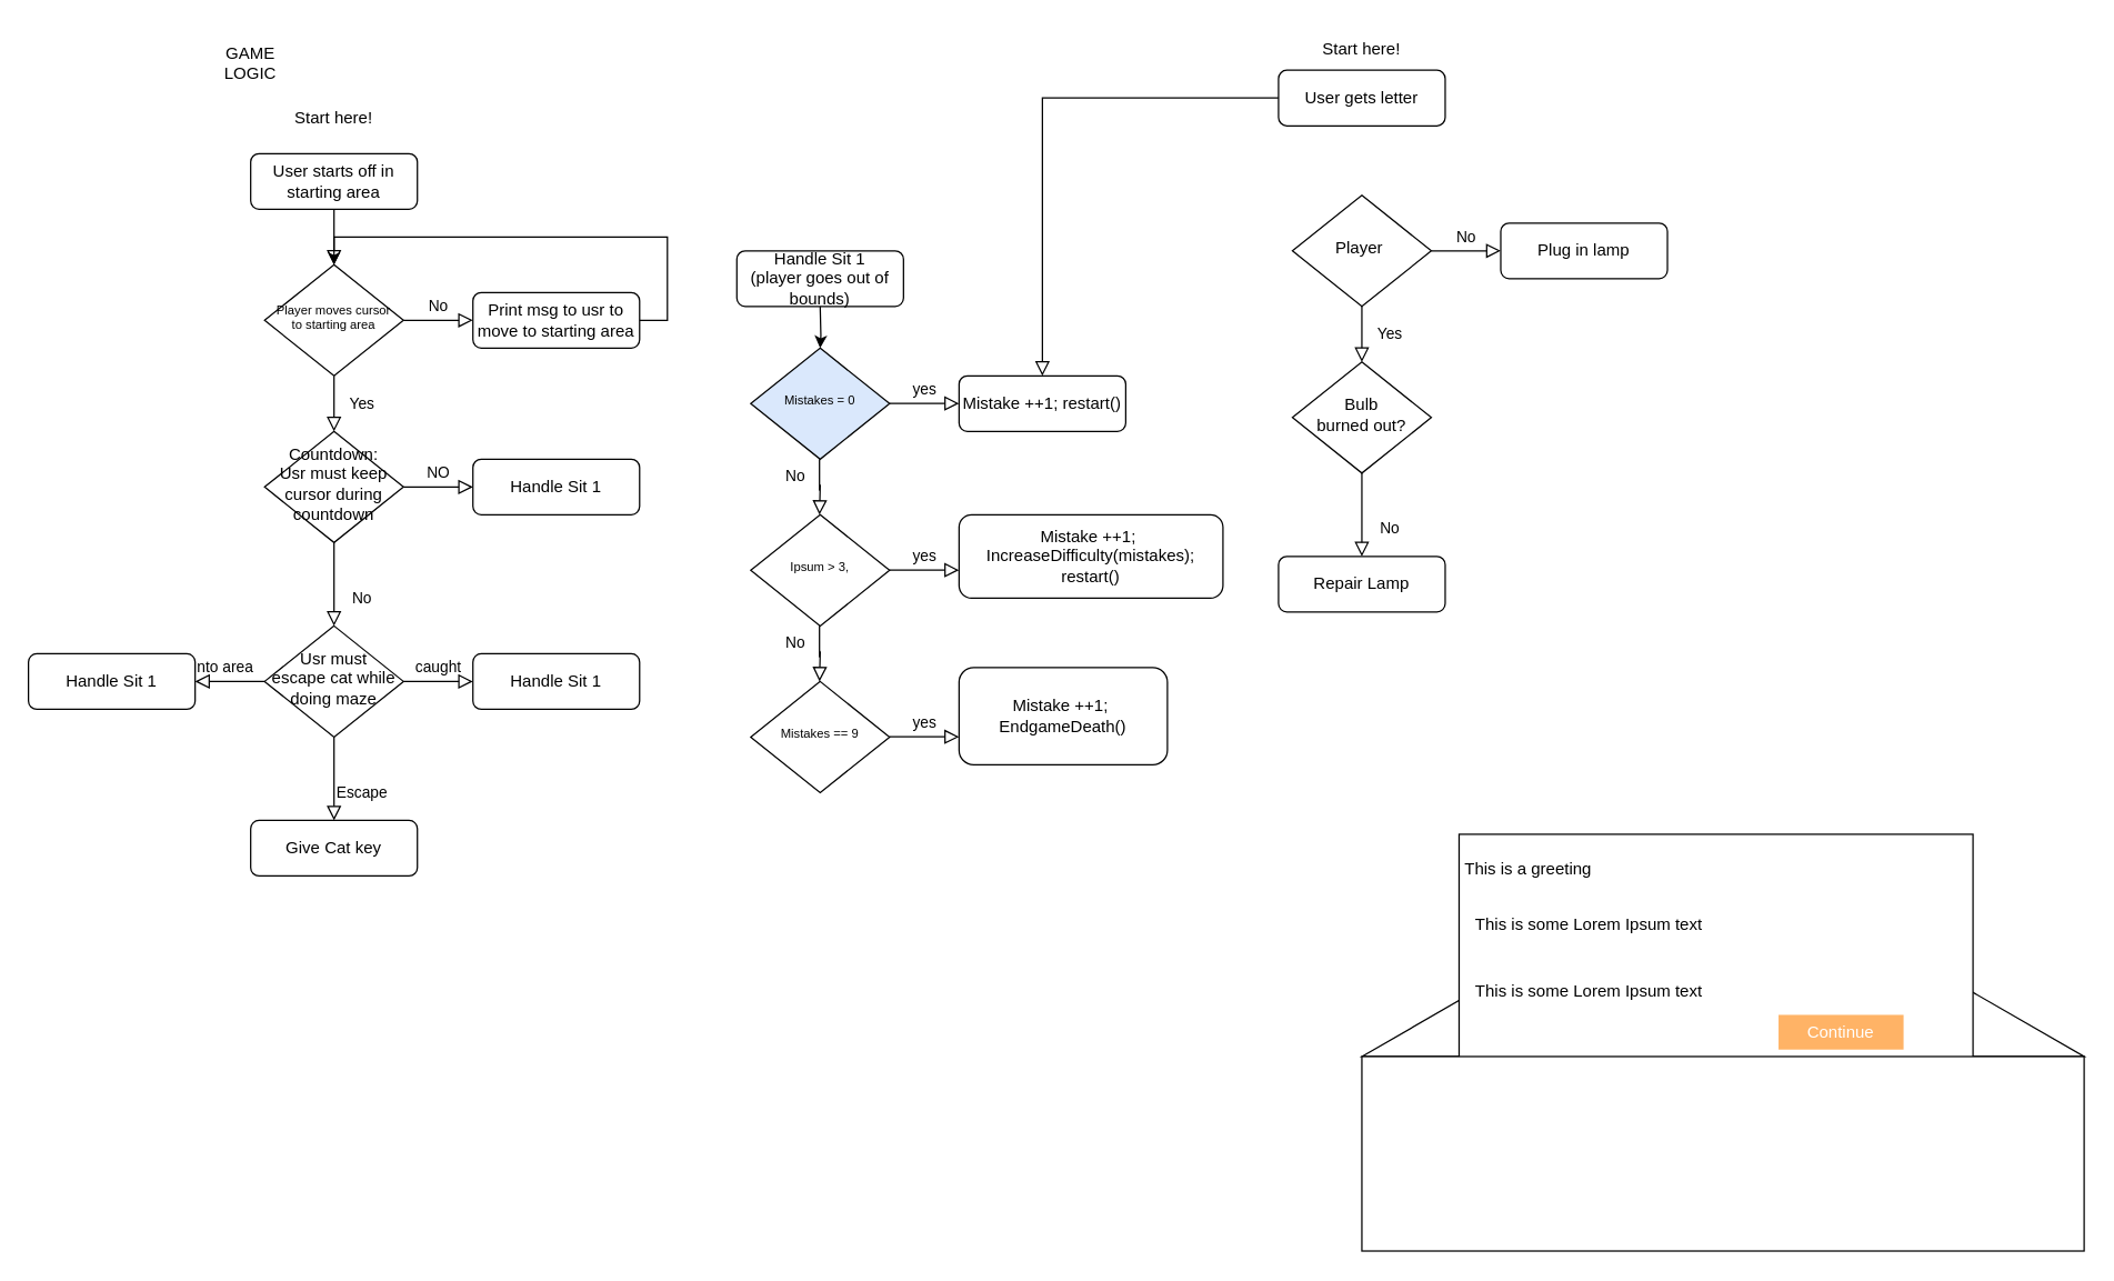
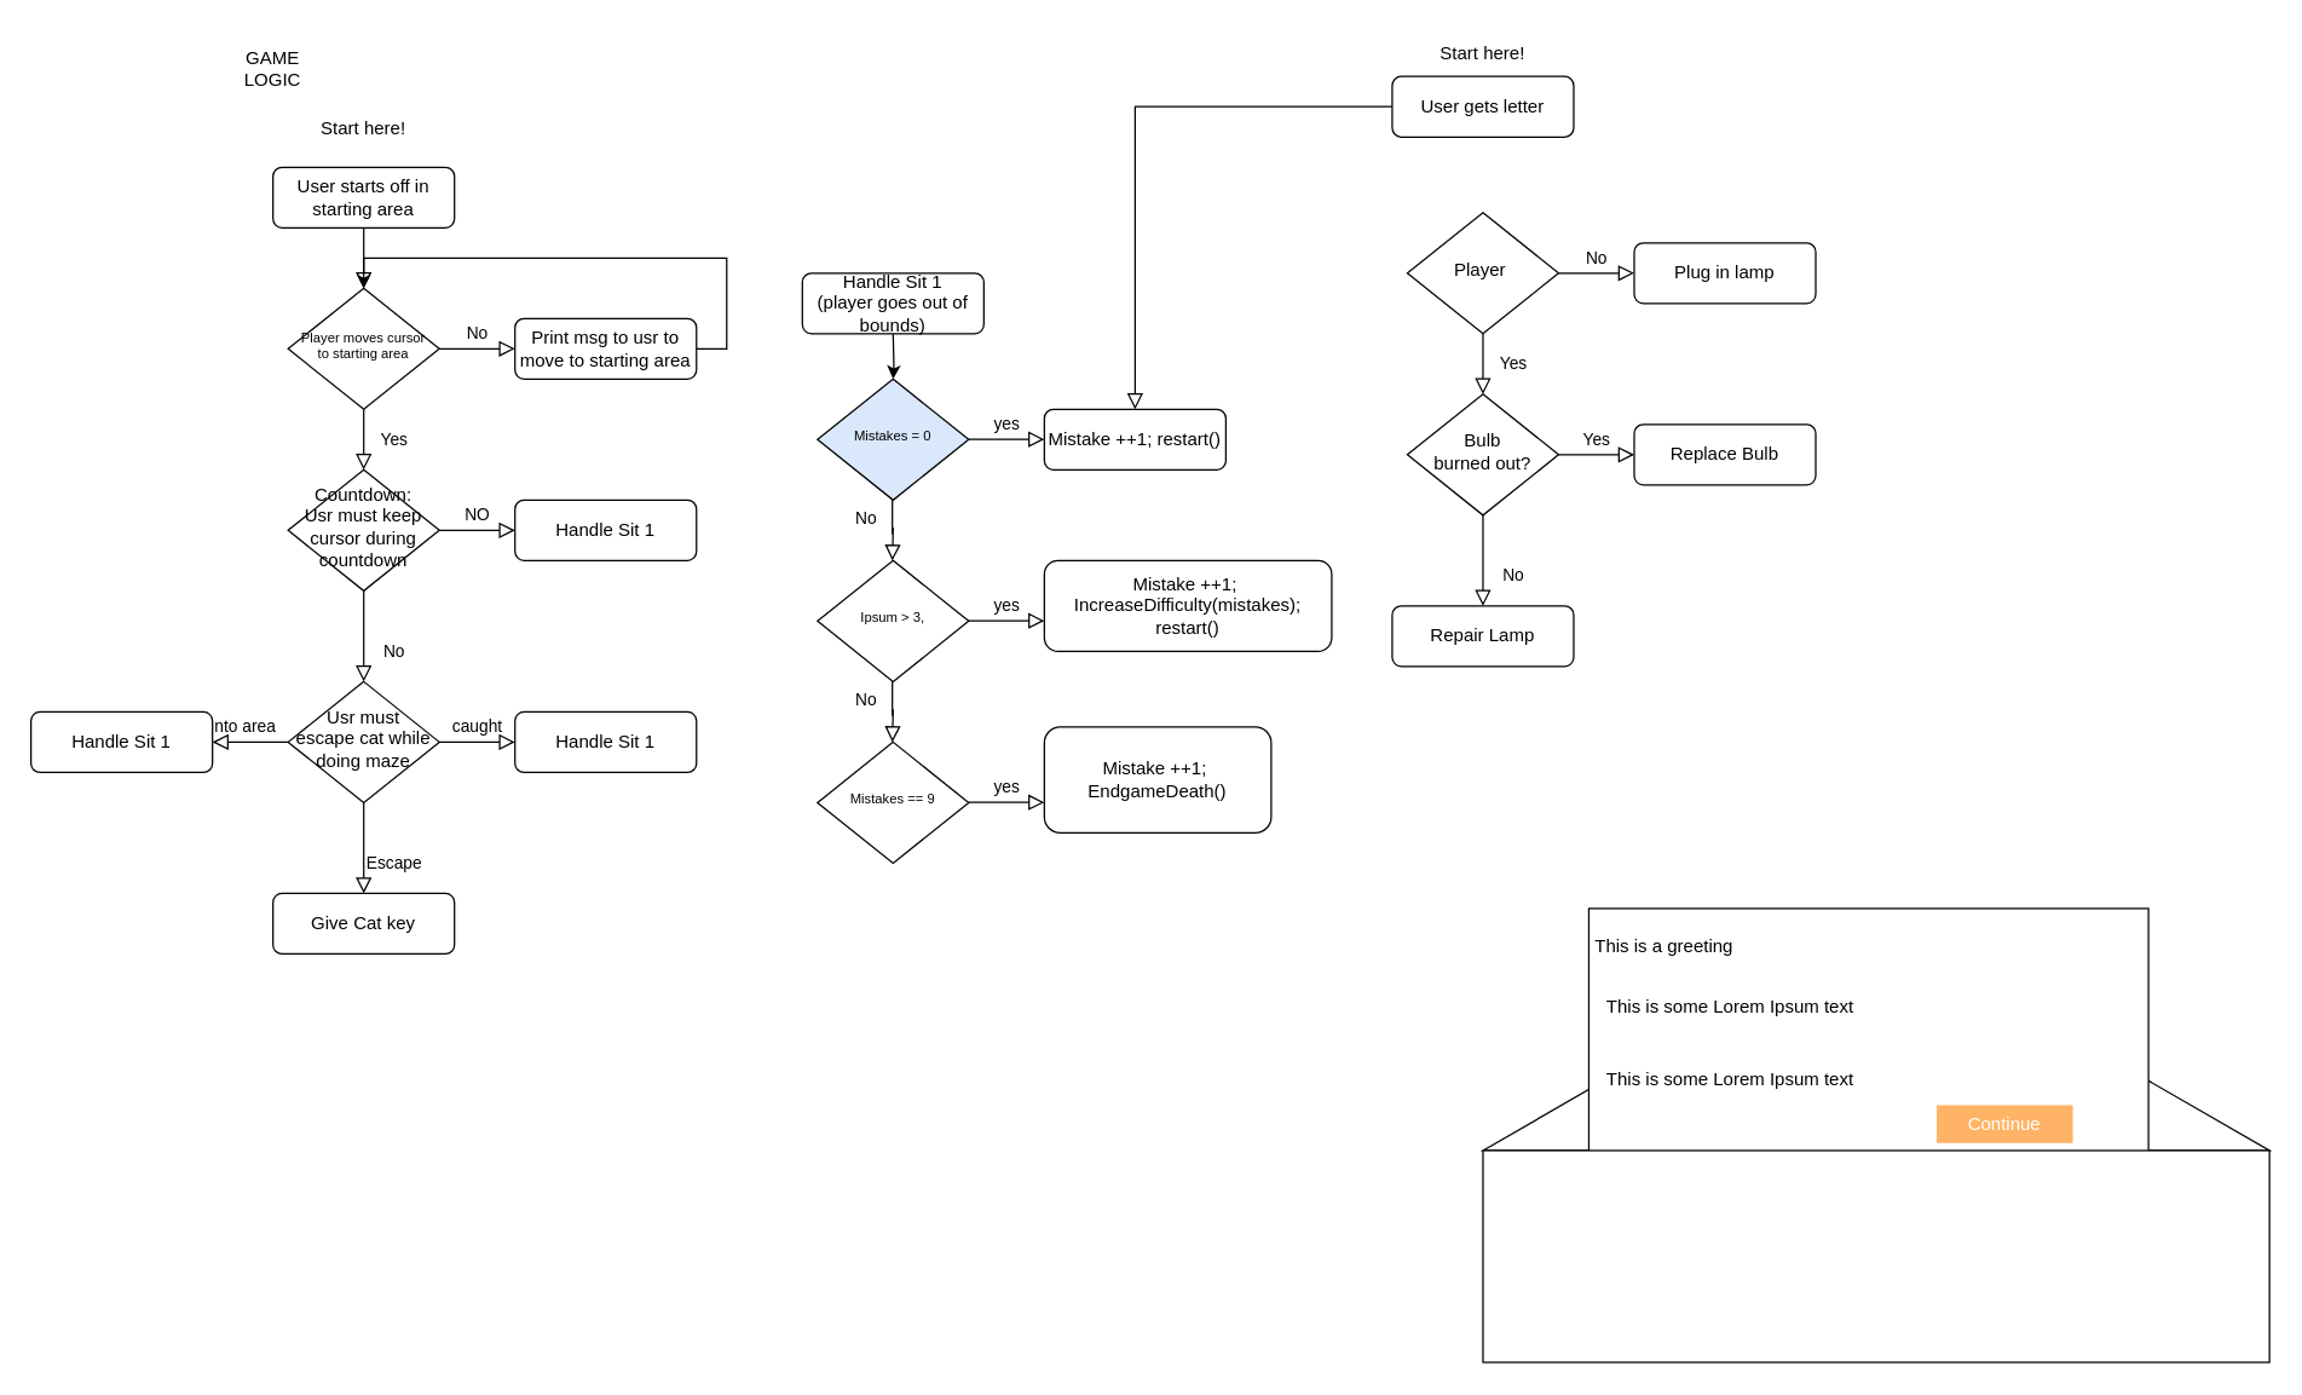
+ <mxCell id="10" value="Yes" style="edgeStyle=orthogonalEdgeStyle;rounded=0;html=1;jettySize=auto;orthogonalLoop=1;fontSize=11;endArrow=block;endFill=0;endSize=8;strokeWidth=1;shadow=0;labelBackgroundColor=none;" parent="1" source="11" target="13" edge="1"><mxGeometry y="10" relative="1" as="geometry"><mxPoint as="offset" /></mxGeometry></mxCell>
+ <mxCell id="13" value="Replace Bulb" style="rounded=1;whiteSpace=wrap;html=1;fontSize=12;glass=0;strokeWidth=1;shadow=0;" parent="1" vertex="1"><mxGeometry x="1080" y="280" width="120" height="40" as="geometry" /></mxCell>
